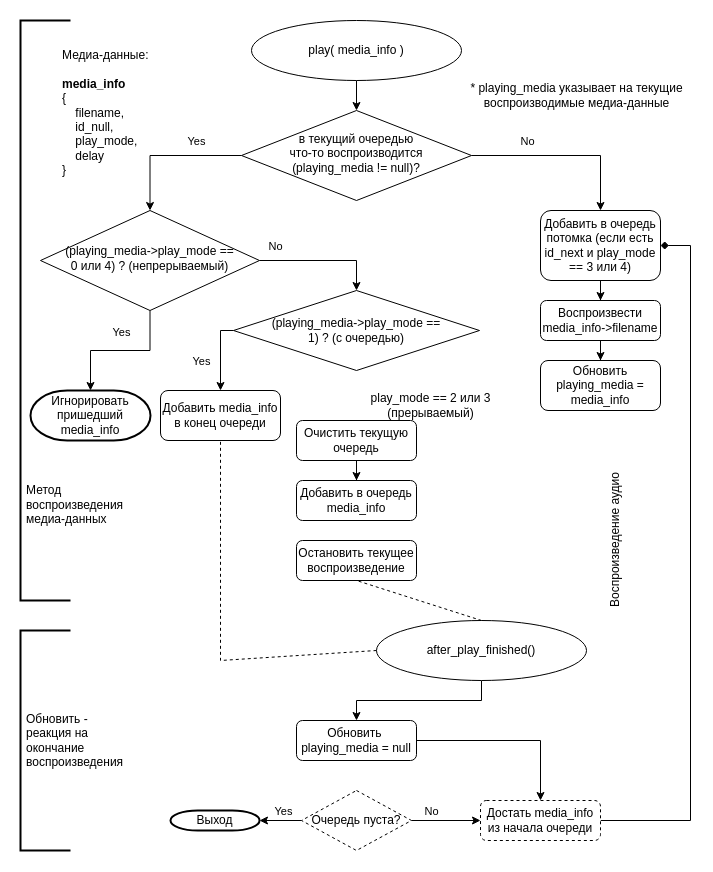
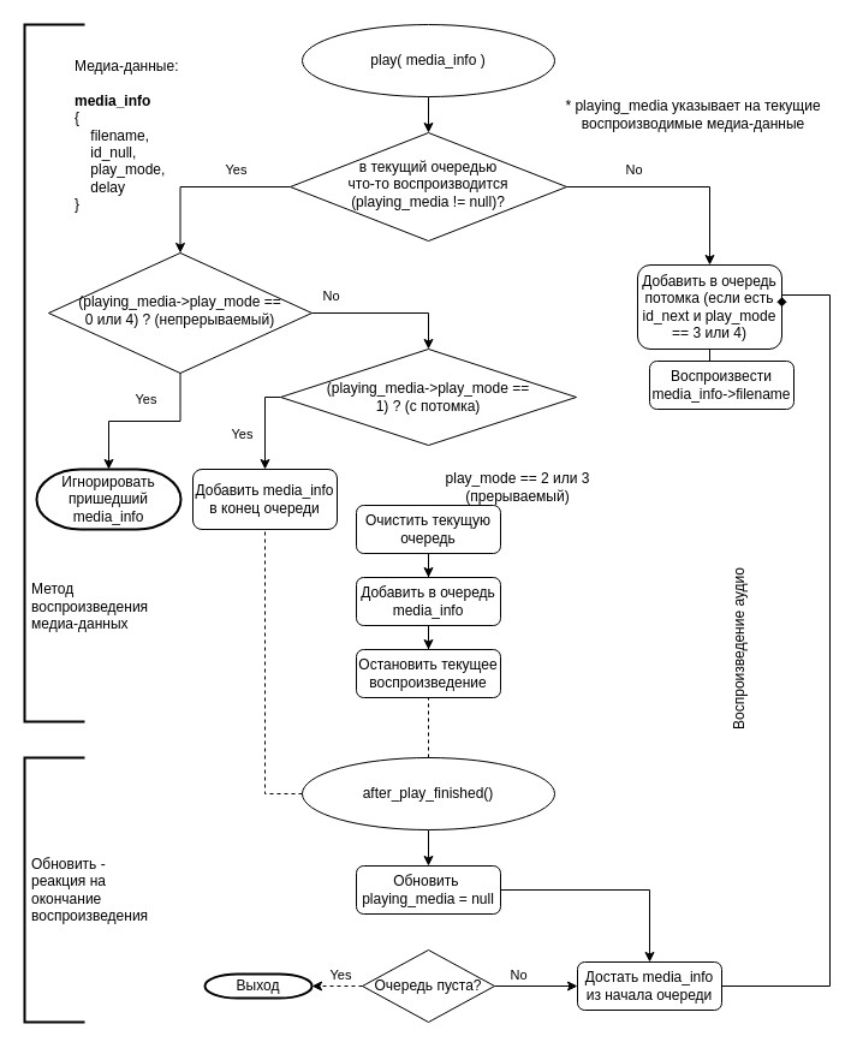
- <mxCell id="8" value="Добавить в очередь потомка (если есть id_next и play_mode == 3 или 4)" style="rounded=1;whiteSpace=wrap;html=1;fontSize=12;glass=0;strokeWidth=1;shadow=0;" parent="1" vertex="1"><mxGeometry x="540" y="210" width="120" height="70" as="geometry" /></mxCell>
+ <mxCell id="8" value="Добавить в очередь потомка (если есть id_next и play_mode == 3 или 4)" style="rounded=1;whiteSpace=wrap;html=1;fontSize=12;glass=0;strokeWidth=1;shadow=0;" parent="1" vertex="1"><mxGeometry x="530" y="220" width="120" height="70" as="geometry" /></mxCell>
- <mxCell id="16" value="&lt;span style=&quot;&quot;&gt;(playing_media-&amp;gt;play_mode ==&lt;/span&gt;&lt;br style=&quot;&quot;&gt;&lt;span style=&quot;&quot;&gt;1) ? (с очередью)&lt;/span&gt;" style="rhombus;whiteSpace=wrap;html=1;" parent="1" vertex="1"><mxGeometry x="233" y="290" width="246" height="80" as="geometry" /></mxCell>
+ <mxCell id="16" value="&lt;span style=&quot;&quot;&gt;(playing_media-&amp;gt;play_mode ==&lt;/span&gt;&lt;br style=&quot;&quot;&gt;&lt;span style=&quot;&quot;&gt;1) ? (с потомка)&lt;/span&gt;" style="rhombus;whiteSpace=wrap;html=1;" parent="1" vertex="1"><mxGeometry x="233" y="290" width="246" height="80" as="geometry" /></mxCell>
- <mxCell id="24" value="" style="edgeStyle=orthogonalEdgeStyle;rounded=0;orthogonalLoop=1;jettySize=auto;html=1;labelBackgroundColor=default;" parent="1" source="25" target="26" edge="1"><mxGeometry relative="1" as="geometry" /></mxCell>
- <mxCell id="26" value="Обновить playing_media = media_info" style="whiteSpace=wrap;html=1;rounded=1;glass=0;strokeWidth=1;shadow=0;" parent="1" vertex="1"><mxGeometry x="540" y="360" width="120" height="50" as="geometry" /></mxCell>
+ <mxCell id="21" value="" style="edgeStyle=orthogonalEdgeStyle;rounded=0;orthogonalLoop=1;jettySize=auto;html=1;labelBackgroundColor=default;" parent="1" source="22" target="23" edge="1"><mxGeometry relative="1" as="geometry" /></mxCell>
- <mxCell id="30" value="after_play_finished()" style="ellipse;whiteSpace=wrap;html=1;" parent="1" vertex="1"><mxGeometry x="376" y="620" width="210" height="60" as="geometry" /></mxCell>
+ <mxCell id="30" value="after_play_finished()" style="ellipse;whiteSpace=wrap;html=1;" parent="1" vertex="1"><mxGeometry x="251" y="630" width="210" height="60" as="geometry" /></mxCell>
- <mxCell id="34" value="" style="edgeStyle=orthogonalEdgeStyle;rounded=0;orthogonalLoop=1;jettySize=auto;html=1;labelBackgroundColor=default;entryX=1;entryY=0.5;entryDx=0;entryDy=0;entryPerimeter=0;" parent="1" source="38" target="48" edge="1"><mxGeometry relative="1" as="geometry"><mxPoint x="251" y="820" as="targetPoint" /></mxGeometry></mxCell>
+ <mxCell id="34" value="" style="edgeStyle=orthogonalEdgeStyle;rounded=0;orthogonalLoop=1;jettySize=auto;html=1;labelBackgroundColor=default;entryX=1;entryY=0.5;entryDx=0;entryDy=0;entryPerimeter=0;dashed=1;" parent="1" source="38" target="48" edge="1"><mxGeometry relative="1" as="geometry"><mxPoint x="251" y="820" as="targetPoint" /></mxGeometry></mxCell>
- <mxCell id="38" value="Очередь пуста?" style="rhombus;whiteSpace=wrap;html=1;dashed=1;" parent="1" vertex="1"><mxGeometry x="301" y="790" width="110" height="60" as="geometry" /></mxCell>
+ <mxCell id="38" value="Очередь пуста?" style="rhombus;whiteSpace=wrap;html=1;" parent="1" vertex="1"><mxGeometry x="301" y="790" width="110" height="60" as="geometry" /></mxCell>
- <mxCell id="40" value="Достать media_info из начала очереди" style="rounded=1;whiteSpace=wrap;html=1;dashed=1;" parent="1" vertex="1"><mxGeometry x="480" y="800" width="120" height="40" as="geometry" /></mxCell>
+ <mxCell id="40" value="Достать media_info из начала очереди" style="rounded=1;whiteSpace=wrap;html=1;" parent="1" vertex="1"><mxGeometry x="480" y="800" width="120" height="40" as="geometry" /></mxCell>
